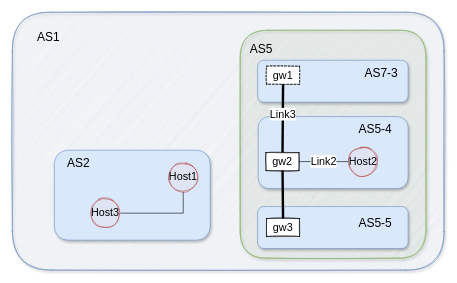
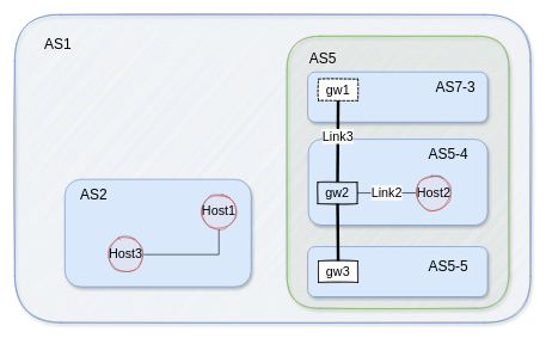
- <mxCell id="7" value="&lt;font style=&quot;font-size: 20px&quot;&gt;AS5&lt;/font&gt;" style="text;html=1;align=center;verticalAlign=middle;resizable=0;points=[];autosize=1;" vertex="1" parent="1"><mxGeometry x="410" y="70" width="50" height="20" as="geometry" /></mxCell>
+ <mxCell id="7" value="&lt;font style=&quot;font-size: 20px&quot;&gt;AS5&lt;/font&gt;" style="text;html=1;align=center;verticalAlign=middle;resizable=0;points=[];autosize=1;" vertex="1" parent="1"><mxGeometry x="425" y="70" width="50" height="20" as="geometry" /></mxCell>
- <mxCell id="9" value="&lt;font style=&quot;font-size: 18px&quot;&gt;gw2&lt;/font&gt;" style="rounded=0;whiteSpace=wrap;html=1;glass=0;sketch=1;" vertex="1" parent="1"><mxGeometry x="443" y="254" width="55" height="30" as="geometry" /></mxCell>
+ <mxCell id="9" value="&lt;font style=&quot;font-size: 18px&quot;&gt;gw2&lt;/font&gt;" style="rounded=0;whiteSpace=wrap;html=1;glass=0;sketch=1;fillColor=#dae8fc;" vertex="1" parent="1"><mxGeometry x="443" y="254" width="55" height="30" as="geometry" /></mxCell>
